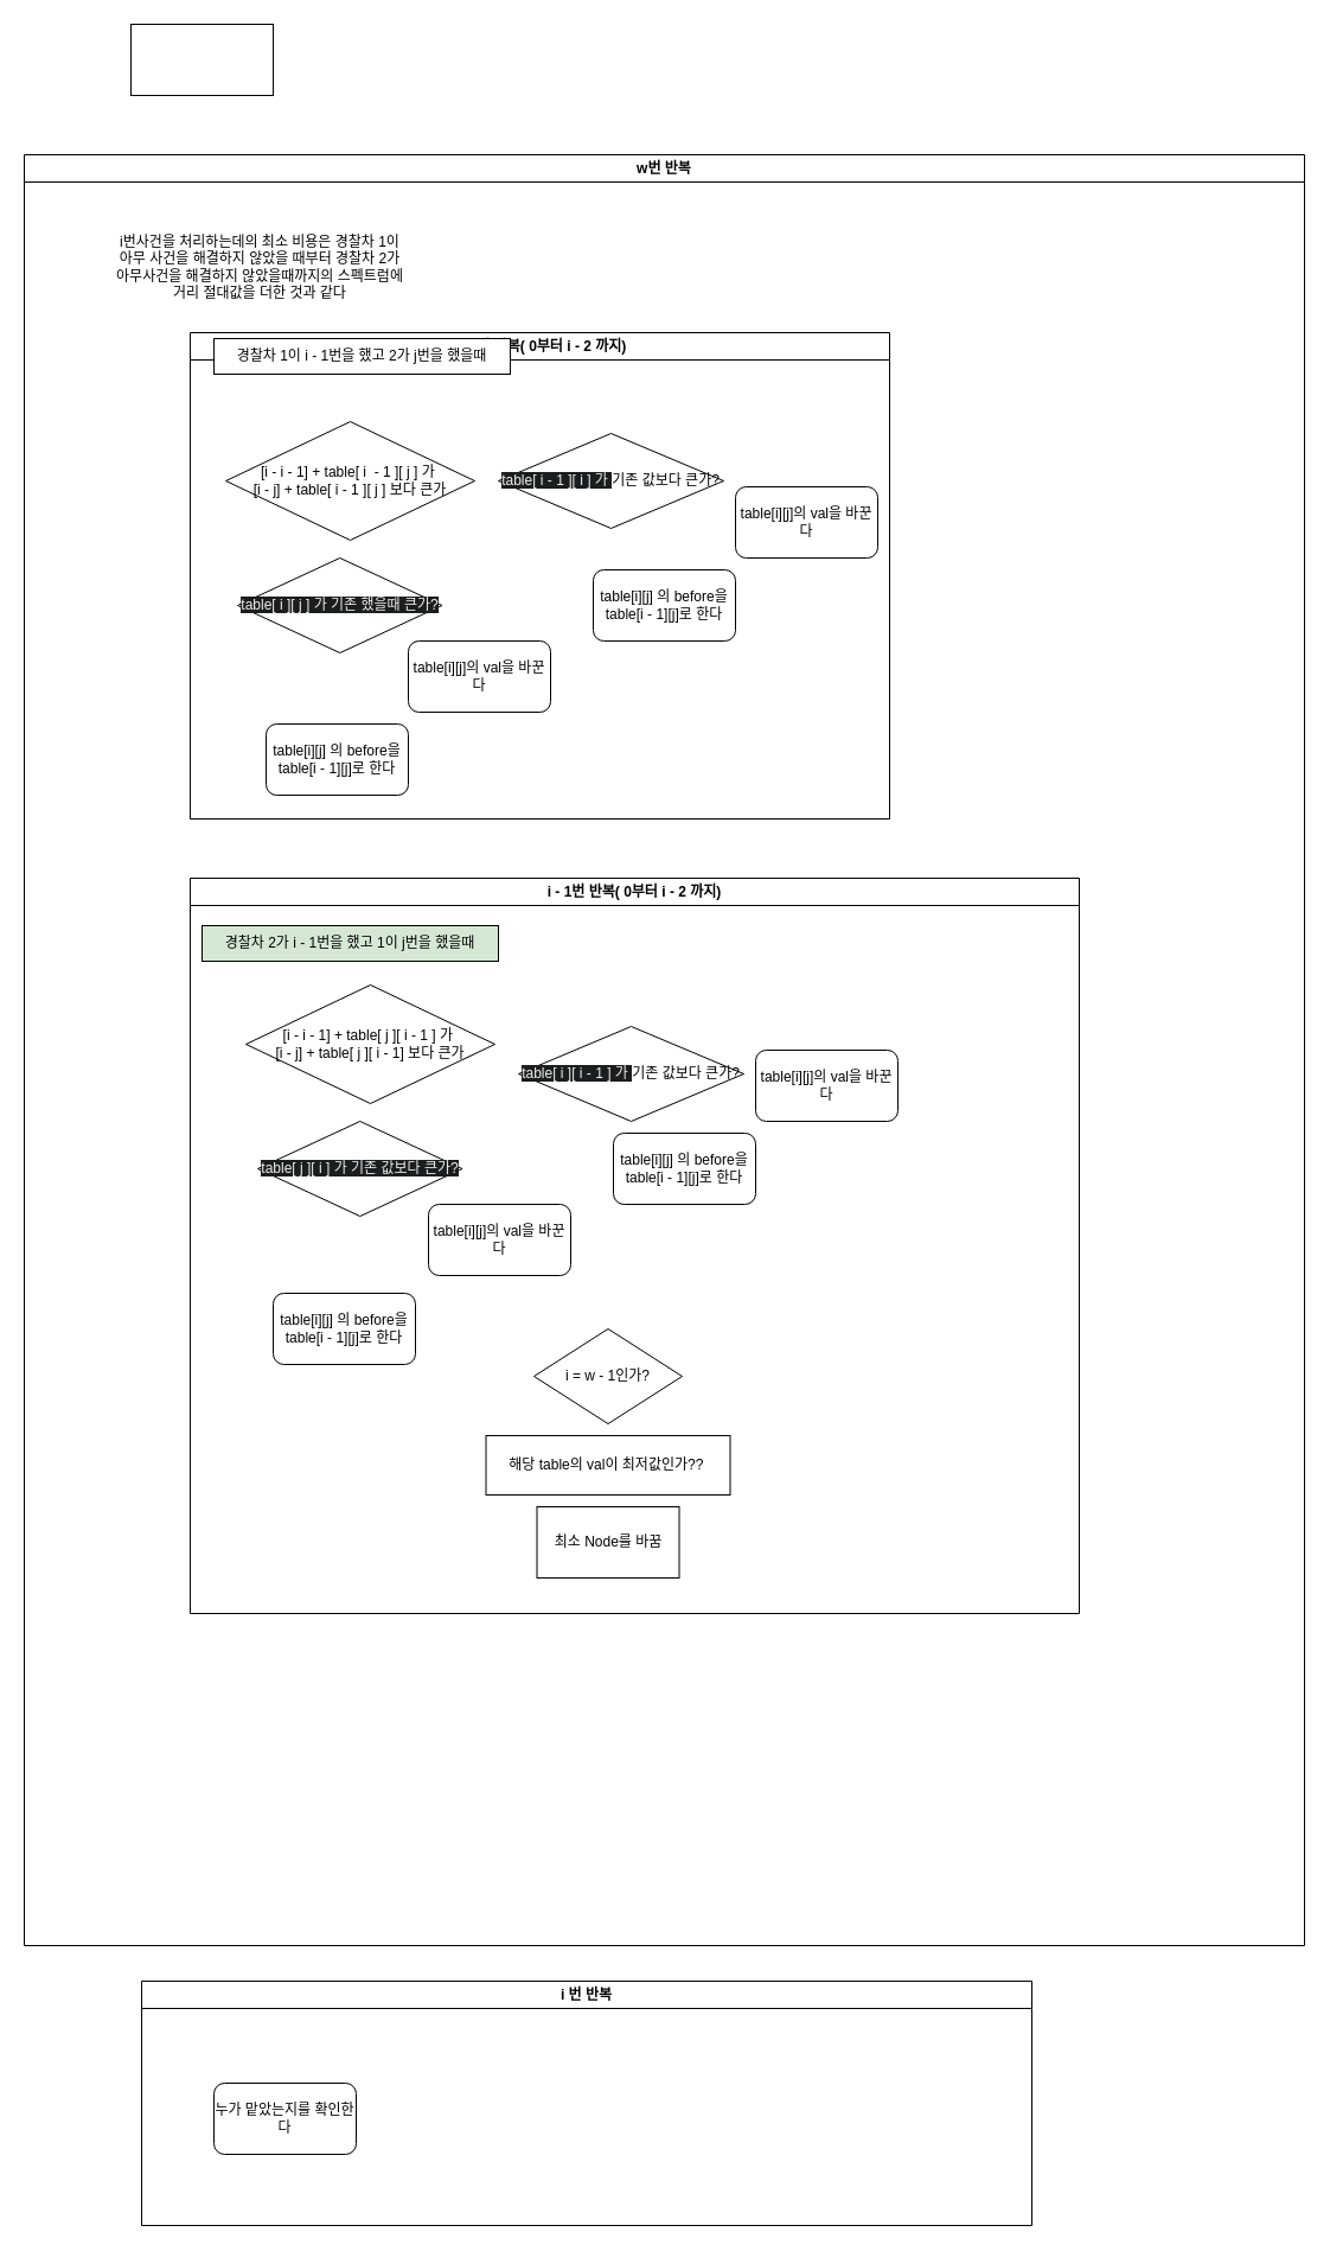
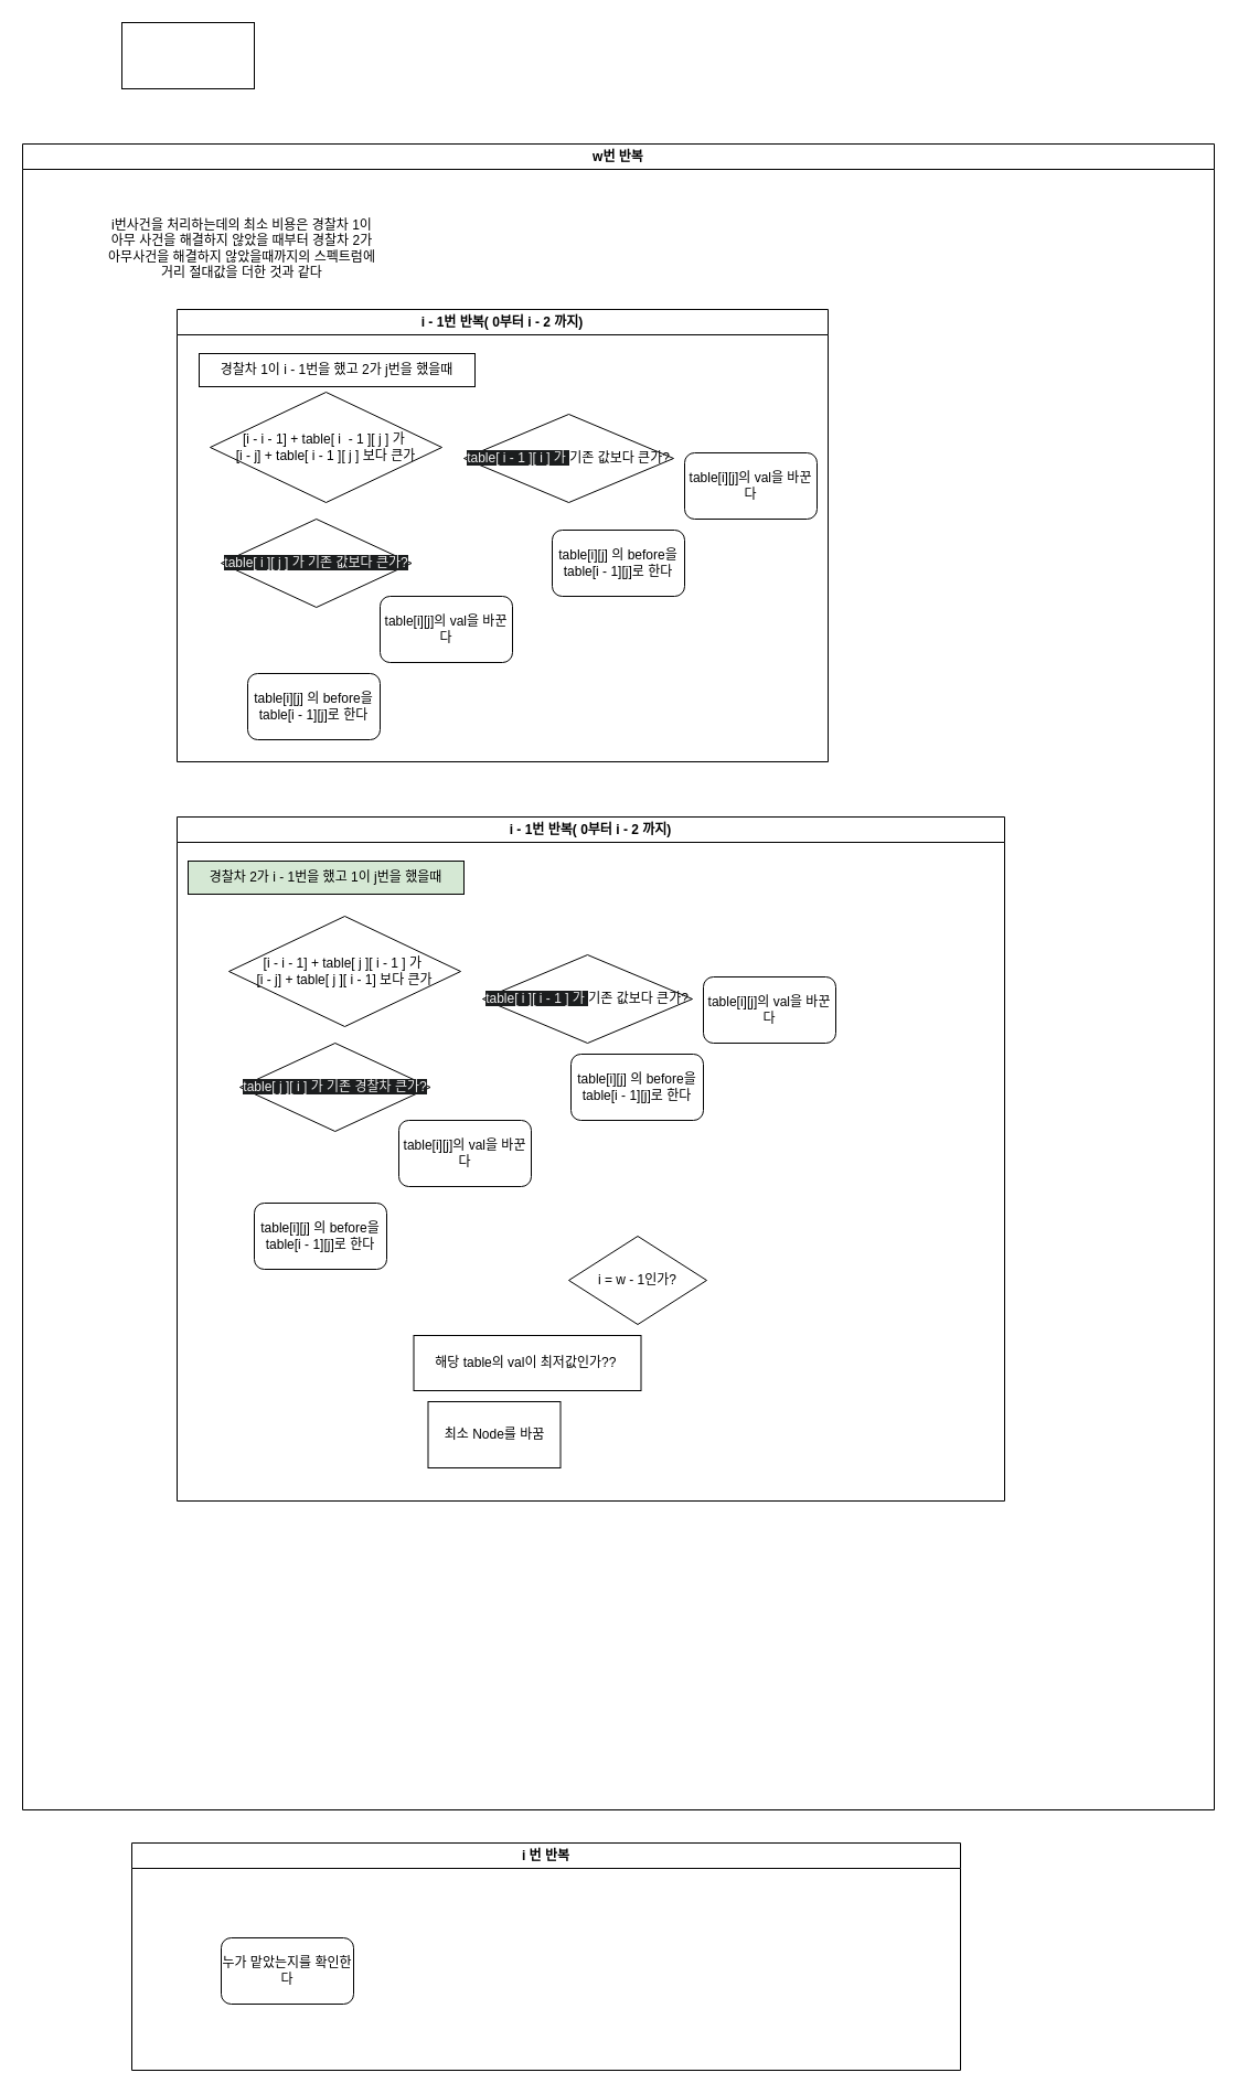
- <mxCell id="5" value="경찰차 1이 i - 1번을 했고 2가 j번을 했을때" style="whiteSpace=wrap;html=1;" parent="4" vertex="1"><mxGeometry x="20" y="5" width="250" height="30" as="geometry" /></mxCell>
+ <mxCell id="5" value="경찰차 1이 i - 1번을 했고 2가 j번을 했을때" style="whiteSpace=wrap;html=1;" parent="4" vertex="1"><mxGeometry x="20" y="40" width="250" height="30" as="geometry" /></mxCell>
- <mxCell id="8" value="&lt;span style=&quot;color: rgb(240, 240, 240); font-family: Helvetica; font-size: 12px; font-style: normal; font-variant-ligatures: normal; font-variant-caps: normal; font-weight: 400; letter-spacing: normal; orphans: 2; text-align: center; text-indent: 0px; text-transform: none; widows: 2; word-spacing: 0px; -webkit-text-stroke-width: 0px; background-color: rgb(27, 29, 30); text-decoration-thickness: initial; text-decoration-style: initial; text-decoration-color: initial; float: none; display: inline !important;&quot;&gt;table[ i - 1 ][ i ] 가&amp;nbsp;&lt;/span&gt;기존 값보다 큰가?" style="rounded=0;whiteSpace=wrap;html=1;shape=rhombus;perimeter=rhombusPerimeter;" vertex="1" parent="4"><mxGeometry x="260" y="85" width="190" height="80" as="geometry" /></mxCell>
+ <mxCell id="8" value="&lt;span style=&quot;color: rgb(240, 240, 240); font-family: Helvetica; font-size: 12px; font-style: normal; font-variant-ligatures: normal; font-variant-caps: normal; font-weight: 400; letter-spacing: normal; orphans: 2; text-align: center; text-indent: 0px; text-transform: none; widows: 2; word-spacing: 0px; -webkit-text-stroke-width: 0px; background-color: rgb(27, 29, 30); text-decoration-thickness: initial; text-decoration-style: initial; text-decoration-color: initial; float: none; display: inline !important;&quot;&gt;table[ i - 1 ][ i ] 가&amp;nbsp;&lt;/span&gt;기존 값보다 큰가?" style="rounded=0;whiteSpace=wrap;html=1;shape=rhombus;perimeter=rhombusPerimeter;" vertex="1" parent="4"><mxGeometry x="260" y="95" width="190" height="80" as="geometry" /></mxCell>
- <mxCell id="7" value="&lt;span style=&quot;color: rgb(240, 240, 240); font-family: Helvetica; font-size: 12px; font-style: normal; font-variant-ligatures: normal; font-variant-caps: normal; font-weight: 400; letter-spacing: normal; orphans: 2; text-align: center; text-indent: 0px; text-transform: none; widows: 2; word-spacing: 0px; -webkit-text-stroke-width: 0px; background-color: rgb(27, 29, 30); text-decoration-thickness: initial; text-decoration-style: initial; text-decoration-color: initial; float: none; display: inline !important;&quot;&gt;table[ i ][ j ] 가 기존 했을때 큰가?&lt;/span&gt;" style="rounded=0;whiteSpace=wrap;html=1;shape=rhombus;perimeter=rhombusPerimeter;" vertex="1" parent="4"><mxGeometry x="40" y="190" width="172.5" height="80" as="geometry" /></mxCell>
+ <mxCell id="7" value="&lt;span style=&quot;color: rgb(240, 240, 240); font-family: Helvetica; font-size: 12px; font-style: normal; font-variant-ligatures: normal; font-variant-caps: normal; font-weight: 400; letter-spacing: normal; orphans: 2; text-align: center; text-indent: 0px; text-transform: none; widows: 2; word-spacing: 0px; -webkit-text-stroke-width: 0px; background-color: rgb(27, 29, 30); text-decoration-thickness: initial; text-decoration-style: initial; text-decoration-color: initial; float: none; display: inline !important;&quot;&gt;table[ i ][ j ] 가 기존 값보다 큰가?&lt;/span&gt;" style="rounded=0;whiteSpace=wrap;html=1;shape=rhombus;perimeter=rhombusPerimeter;" vertex="1" parent="4"><mxGeometry x="40" y="190" width="172.5" height="80" as="geometry" /></mxCell>
- <mxCell id="16" value="&lt;span style=&quot;color: rgb(240, 240, 240); font-family: Helvetica; font-size: 12px; font-style: normal; font-variant-ligatures: normal; font-variant-caps: normal; font-weight: 400; letter-spacing: normal; orphans: 2; text-align: center; text-indent: 0px; text-transform: none; widows: 2; word-spacing: 0px; -webkit-text-stroke-width: 0px; background-color: rgb(27, 29, 30); text-decoration-thickness: initial; text-decoration-style: initial; text-decoration-color: initial; float: none; display: inline !important;&quot;&gt;table[ j ][ i ] 가 기존 값보다 큰가?&lt;/span&gt;" style="rounded=0;whiteSpace=wrap;html=1;shape=rhombus;perimeter=rhombusPerimeter;" vertex="1" parent="13"><mxGeometry x="57" y="205" width="172.5" height="80" as="geometry" /></mxCell>
+ <mxCell id="16" value="&lt;span style=&quot;color: rgb(240, 240, 240); font-family: Helvetica; font-size: 12px; font-style: normal; font-variant-ligatures: normal; font-variant-caps: normal; font-weight: 400; letter-spacing: normal; orphans: 2; text-align: center; text-indent: 0px; text-transform: none; widows: 2; word-spacing: 0px; -webkit-text-stroke-width: 0px; background-color: rgb(27, 29, 30); text-decoration-thickness: initial; text-decoration-style: initial; text-decoration-color: initial; float: none; display: inline !important;&quot;&gt;table[ j ][ i ] 가 기존 경찰차 큰가?&lt;/span&gt;" style="rounded=0;whiteSpace=wrap;html=1;shape=rhombus;perimeter=rhombusPerimeter;" vertex="1" parent="13"><mxGeometry x="57" y="205" width="172.5" height="80" as="geometry" /></mxCell>
- <mxCell id="22" value="i = w - 1인가?" style="rhombus;whiteSpace=wrap;html=1;" vertex="1" parent="13"><mxGeometry x="290" y="380" width="125" height="80" as="geometry" /></mxCell>
+ <mxCell id="22" value="i = w - 1인가?" style="rhombus;whiteSpace=wrap;html=1;" vertex="1" parent="13"><mxGeometry x="355" y="380" width="125" height="80" as="geometry" /></mxCell>
- <mxCell id="23" value="해당 table의 val이 최저값인가??&amp;nbsp;" style="rounded=0;whiteSpace=wrap;html=1;" vertex="1" parent="13"><mxGeometry x="249.5" y="470" width="206" height="50" as="geometry" /></mxCell>
+ <mxCell id="23" value="해당 table의 val이 최저값인가??&amp;nbsp;" style="rounded=0;whiteSpace=wrap;html=1;" vertex="1" parent="13"><mxGeometry x="214.5" y="470" width="206" height="50" as="geometry" /></mxCell>
- <mxCell id="24" value="최소 Node를 바꿈" style="rounded=0;whiteSpace=wrap;html=1;" vertex="1" parent="13"><mxGeometry x="292.5" y="530" width="120" height="60" as="geometry" /></mxCell>
+ <mxCell id="24" value="최소 Node를 바꿈" style="rounded=0;whiteSpace=wrap;html=1;" vertex="1" parent="13"><mxGeometry x="227.5" y="530" width="120" height="60" as="geometry" /></mxCell>
- <mxCell id="27" value="누가 맡았는지를 확인한다" style="rounded=1;whiteSpace=wrap;html=1;" vertex="1" parent="26"><mxGeometry x="61" y="86" width="120" height="60" as="geometry" /></mxCell>
+ <mxCell id="27" value="누가 맡았는지를 확인한다" style="rounded=1;whiteSpace=wrap;html=1;" vertex="1" parent="26"><mxGeometry x="81" y="86" width="120" height="60" as="geometry" /></mxCell>
